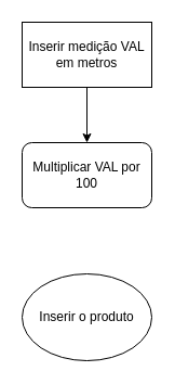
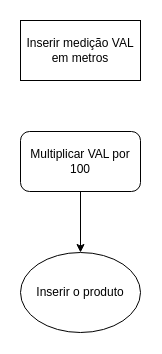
- <mxCell id="2" value="" style="edgeStyle=orthogonalEdgeStyle;rounded=0;orthogonalLoop=1;jettySize=auto;html=1;" edge="1" parent="1" source="3" target="5"><mxGeometry relative="1" as="geometry" /></mxCell>
+ <mxCell id="4" value="" style="edgeStyle=orthogonalEdgeStyle;rounded=0;orthogonalLoop=1;jettySize=auto;html=1;" edge="1" parent="1" source="5" target="6"><mxGeometry relative="1" as="geometry" /></mxCell>
